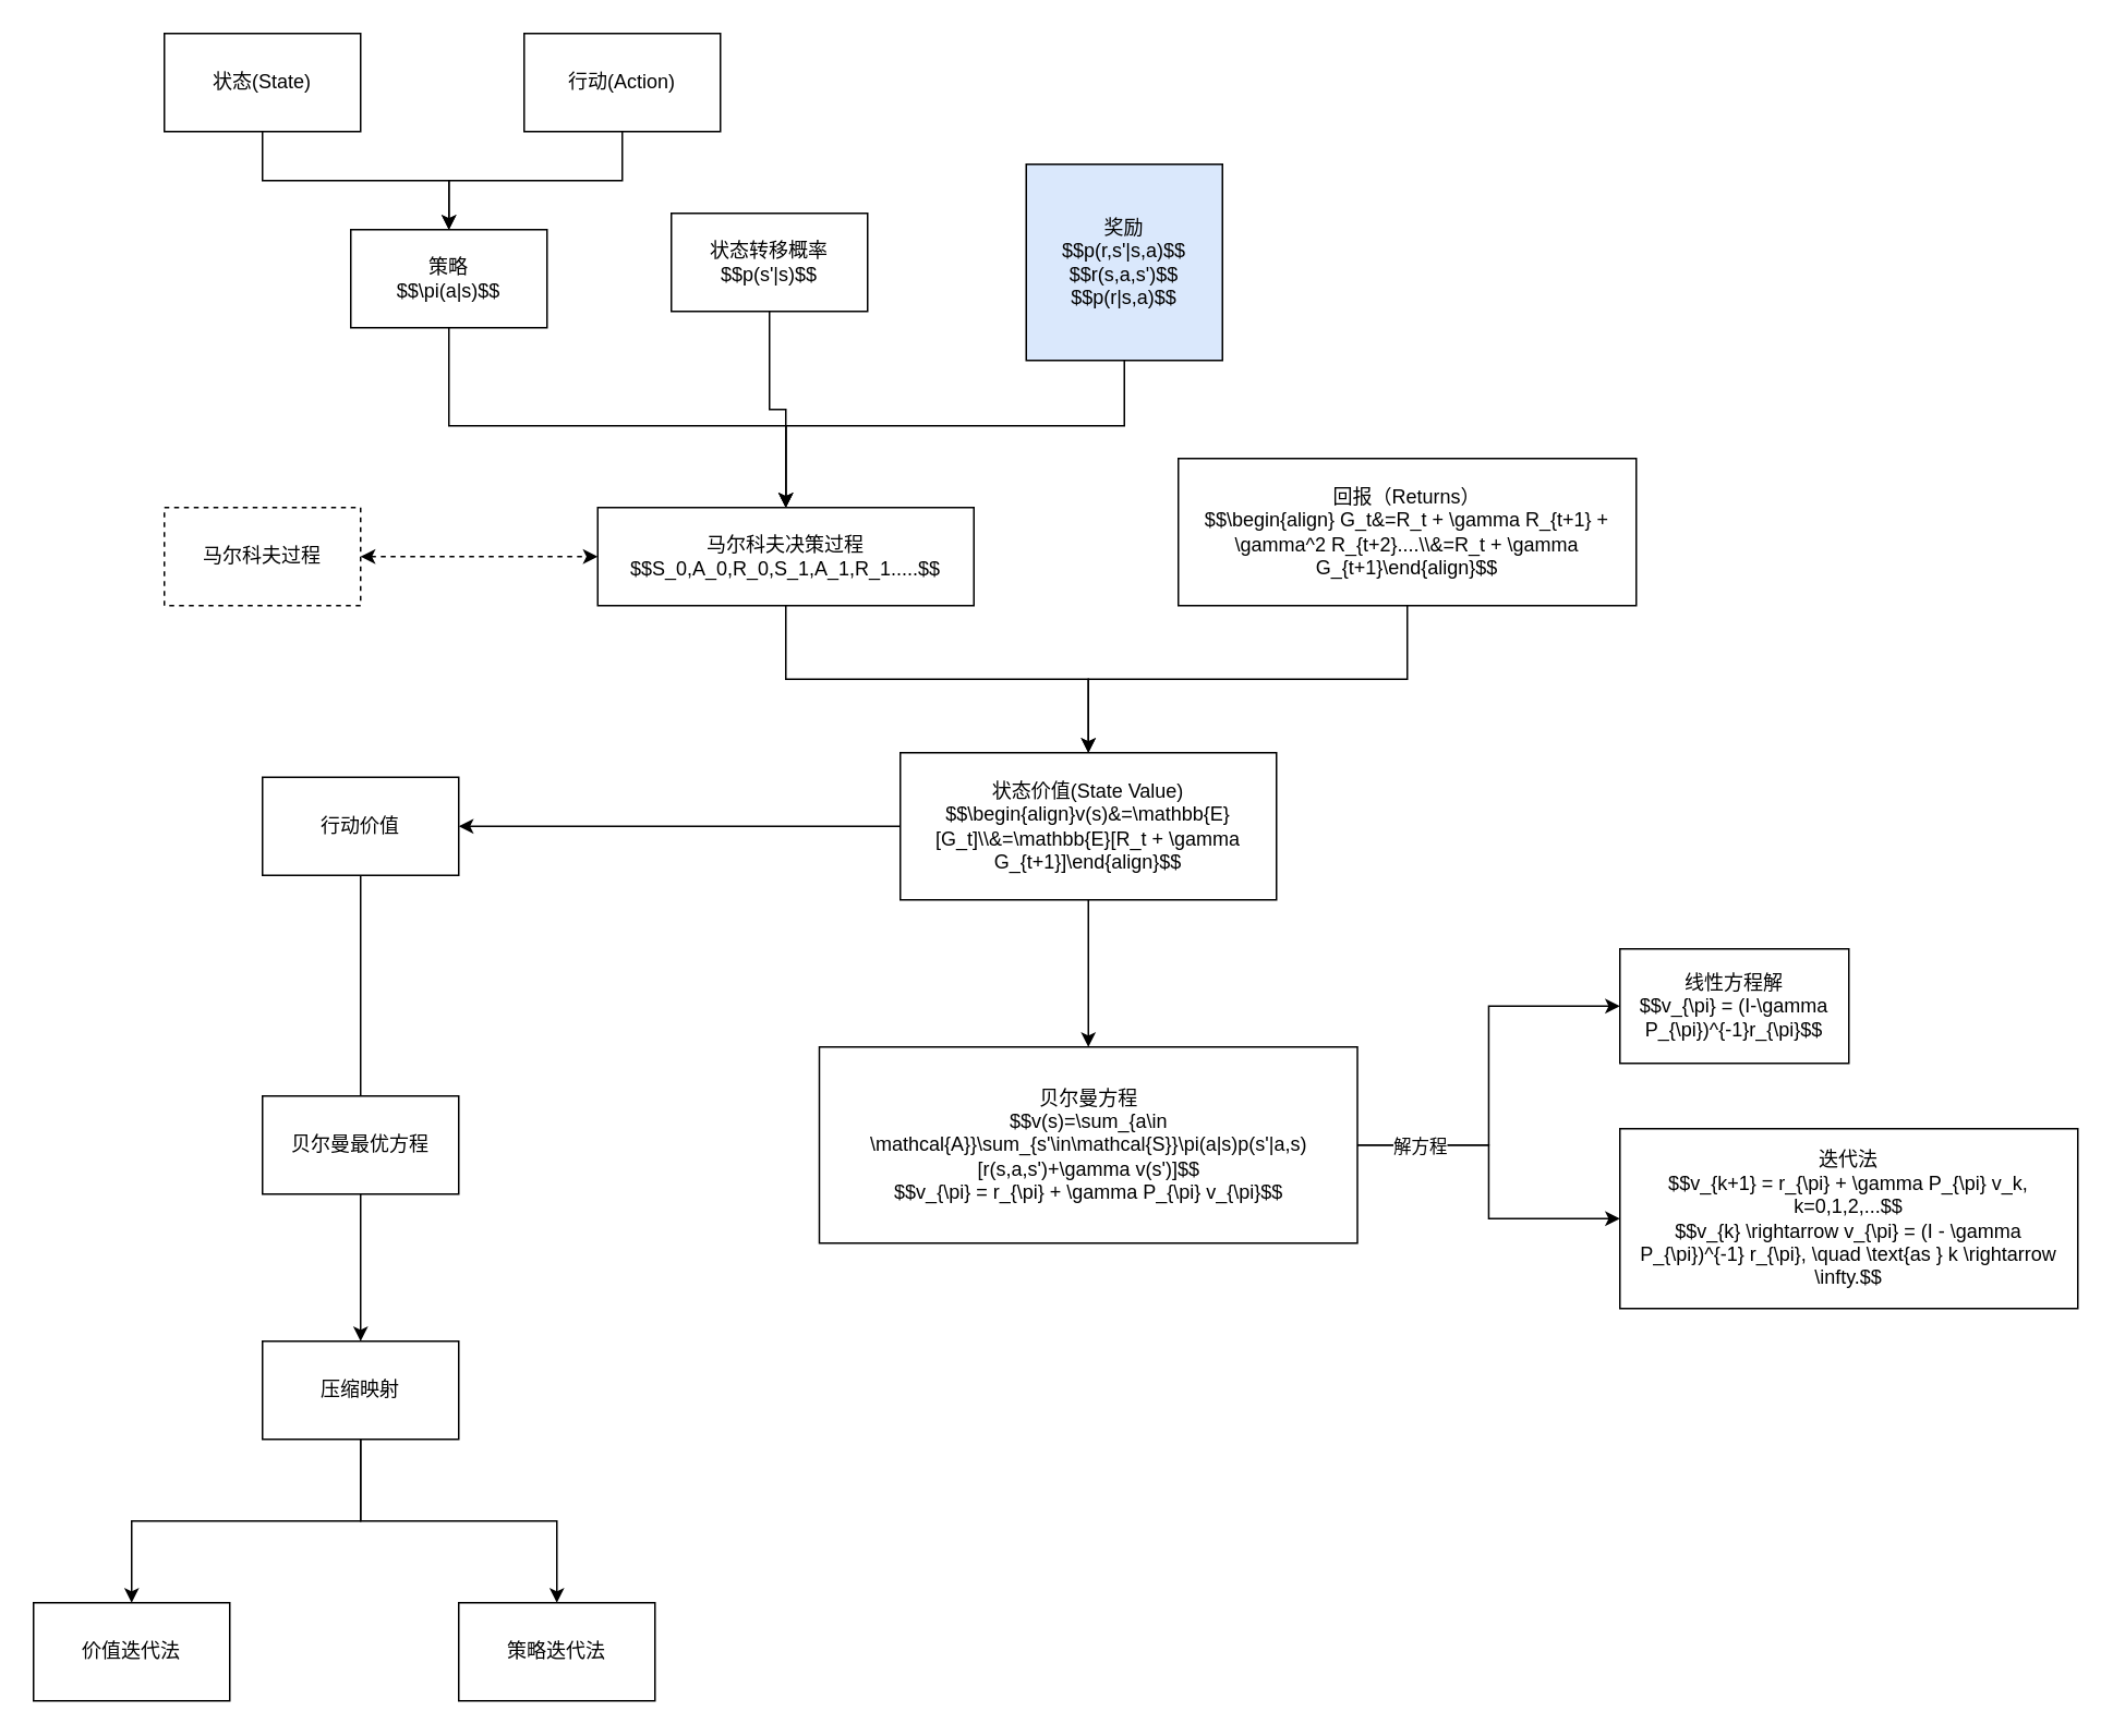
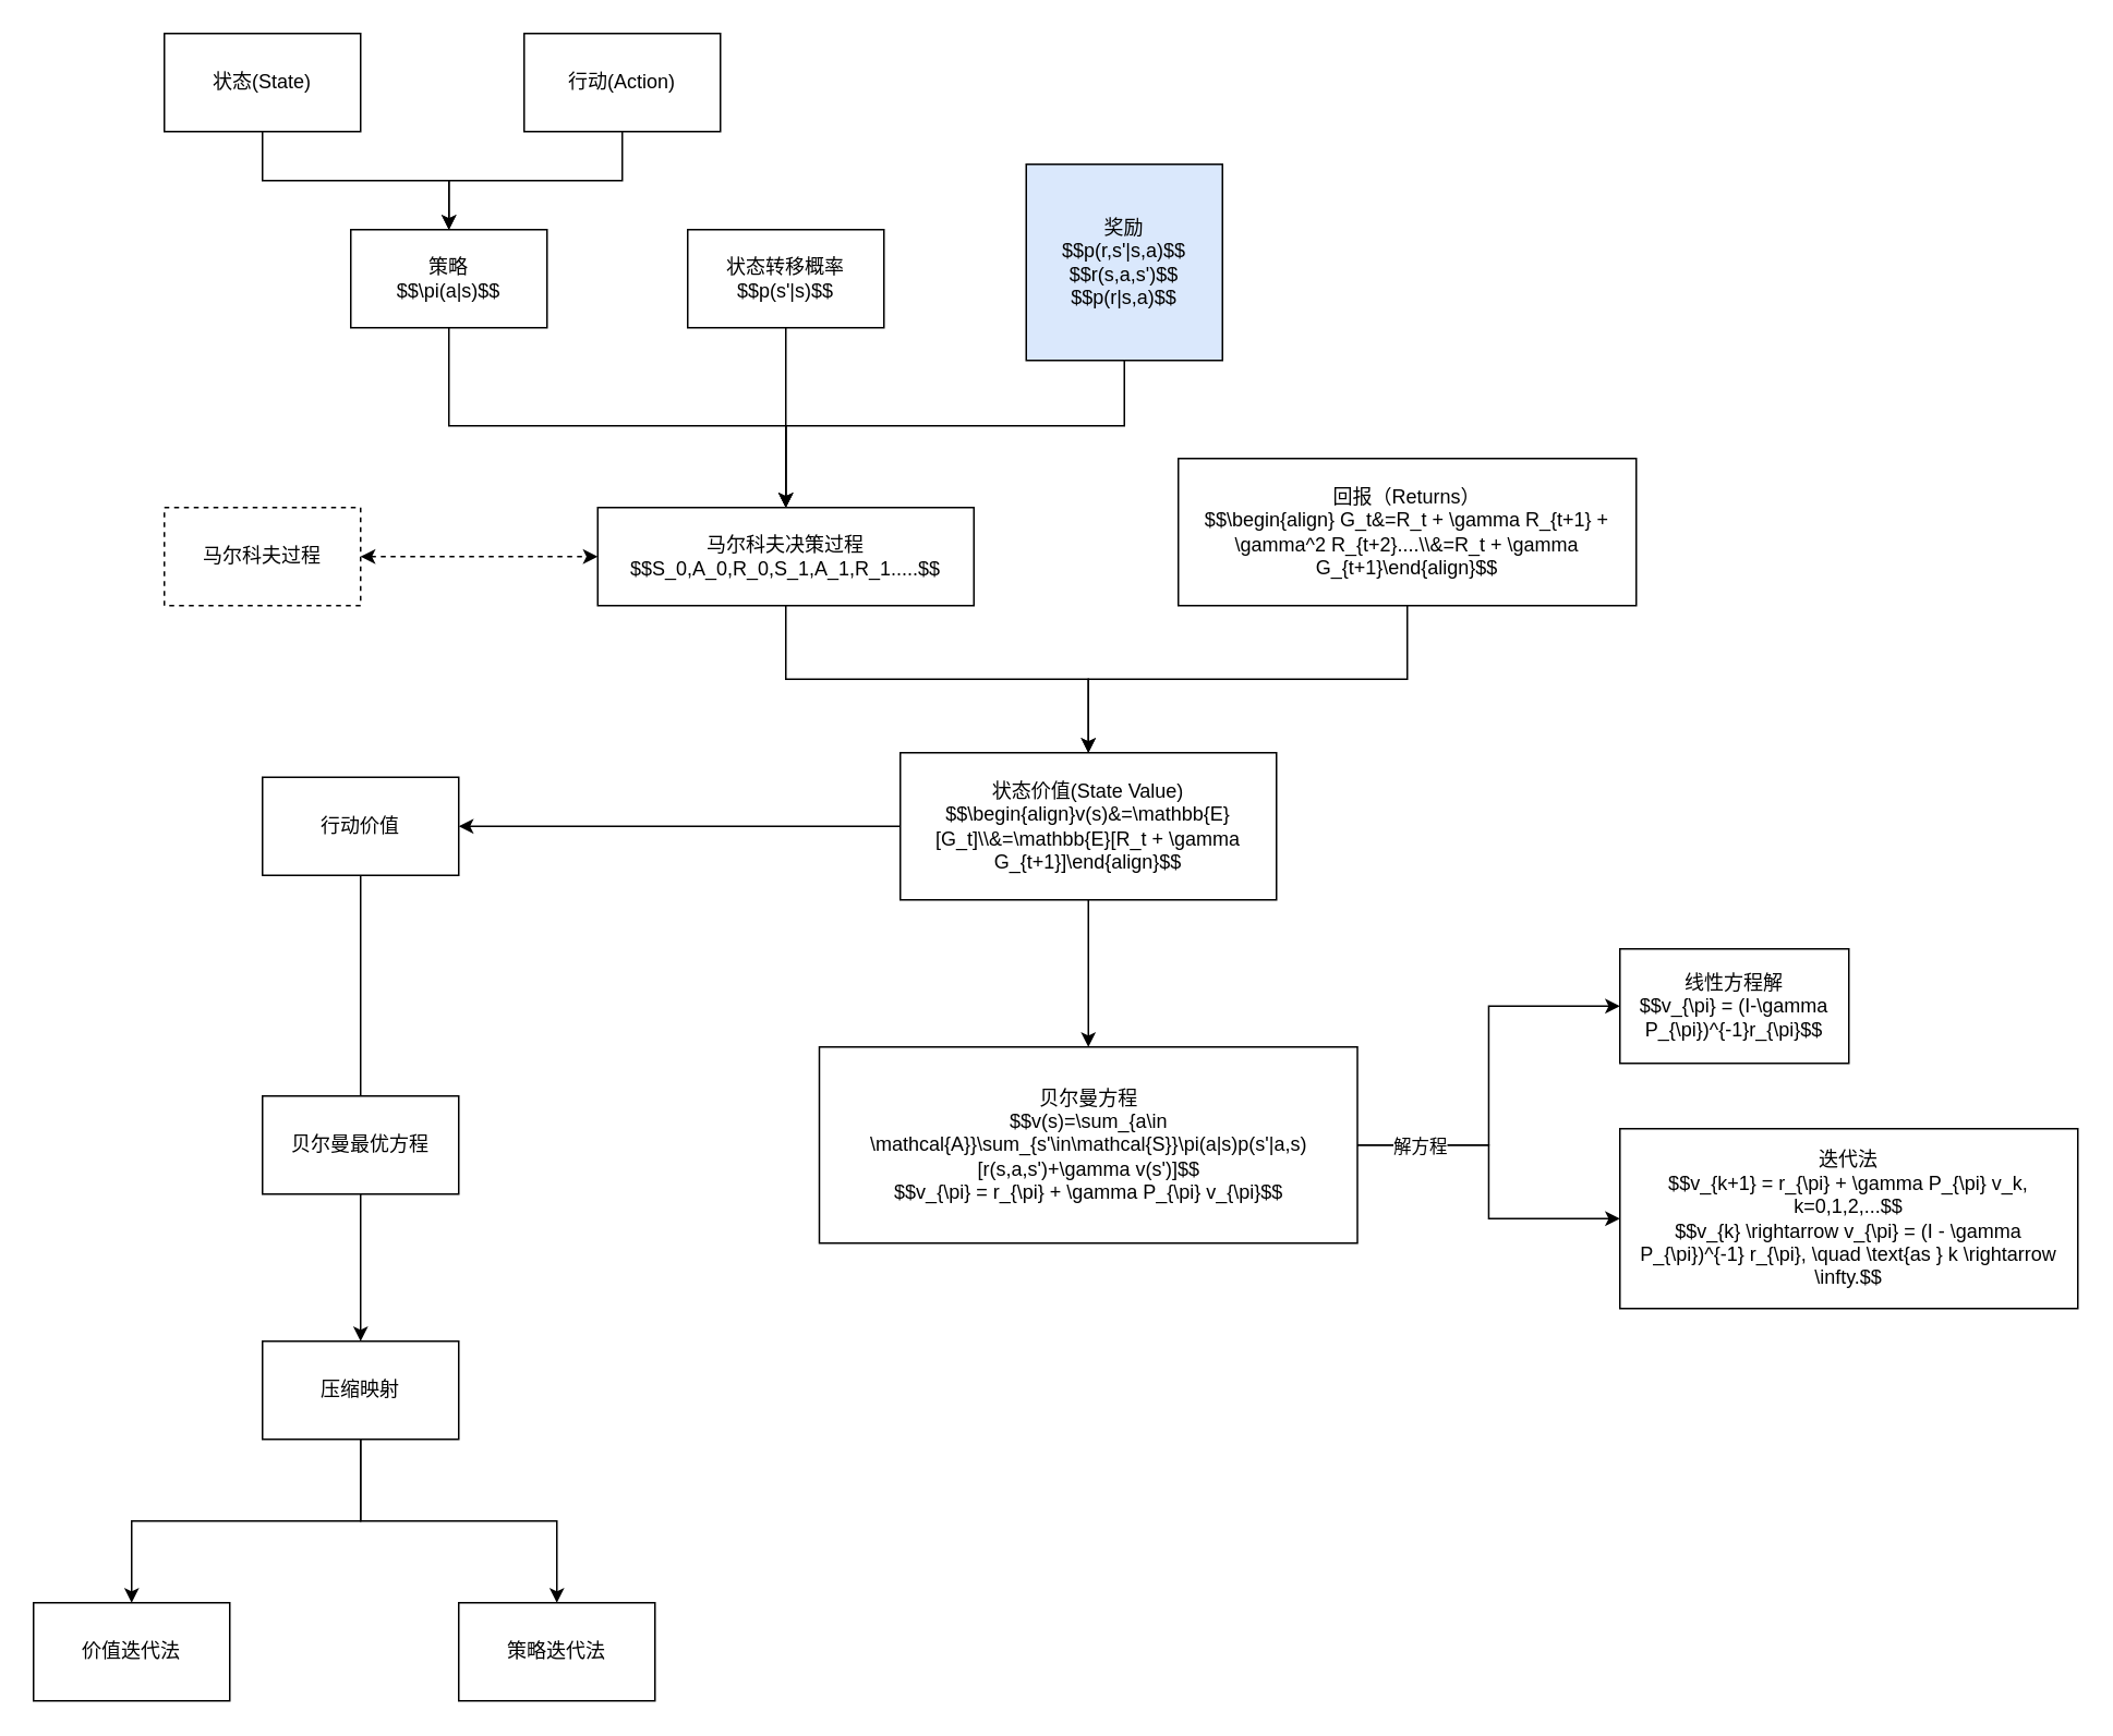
- <mxCell id="9" value="状态转移概率&lt;div&gt;$$p(s'|s)$$&lt;/div&gt;" style="rounded=0;whiteSpace=wrap;html=1;" vertex="1" parent="1"><mxGeometry x="410" y="130" width="120" height="60" as="geometry" /></mxCell>
+ <mxCell id="9" value="状态转移概率&lt;div&gt;$$p(s'|s)$$&lt;/div&gt;" style="rounded=0;whiteSpace=wrap;html=1;" vertex="1" parent="1"><mxGeometry x="420" y="140" width="120" height="60" as="geometry" /></mxCell>
